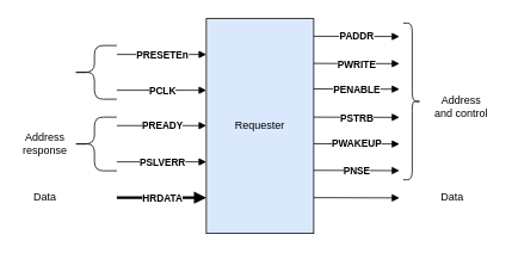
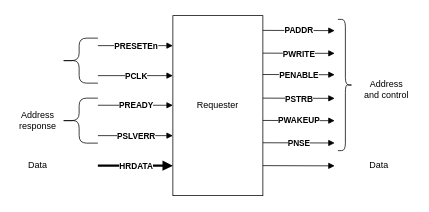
- <mxCell id="2" value="Requester" style="rounded=0;whiteSpace=wrap;html=1;fillColor=#dae8fc;" vertex="1" parent="1"><mxGeometry x="230" y="20" width="120" height="240" as="geometry" /></mxCell>
+ <mxCell id="2" value="Requester" style="rounded=0;whiteSpace=wrap;html=1;" vertex="1" parent="1"><mxGeometry x="230" y="20" width="120" height="240" as="geometry" /></mxCell>
